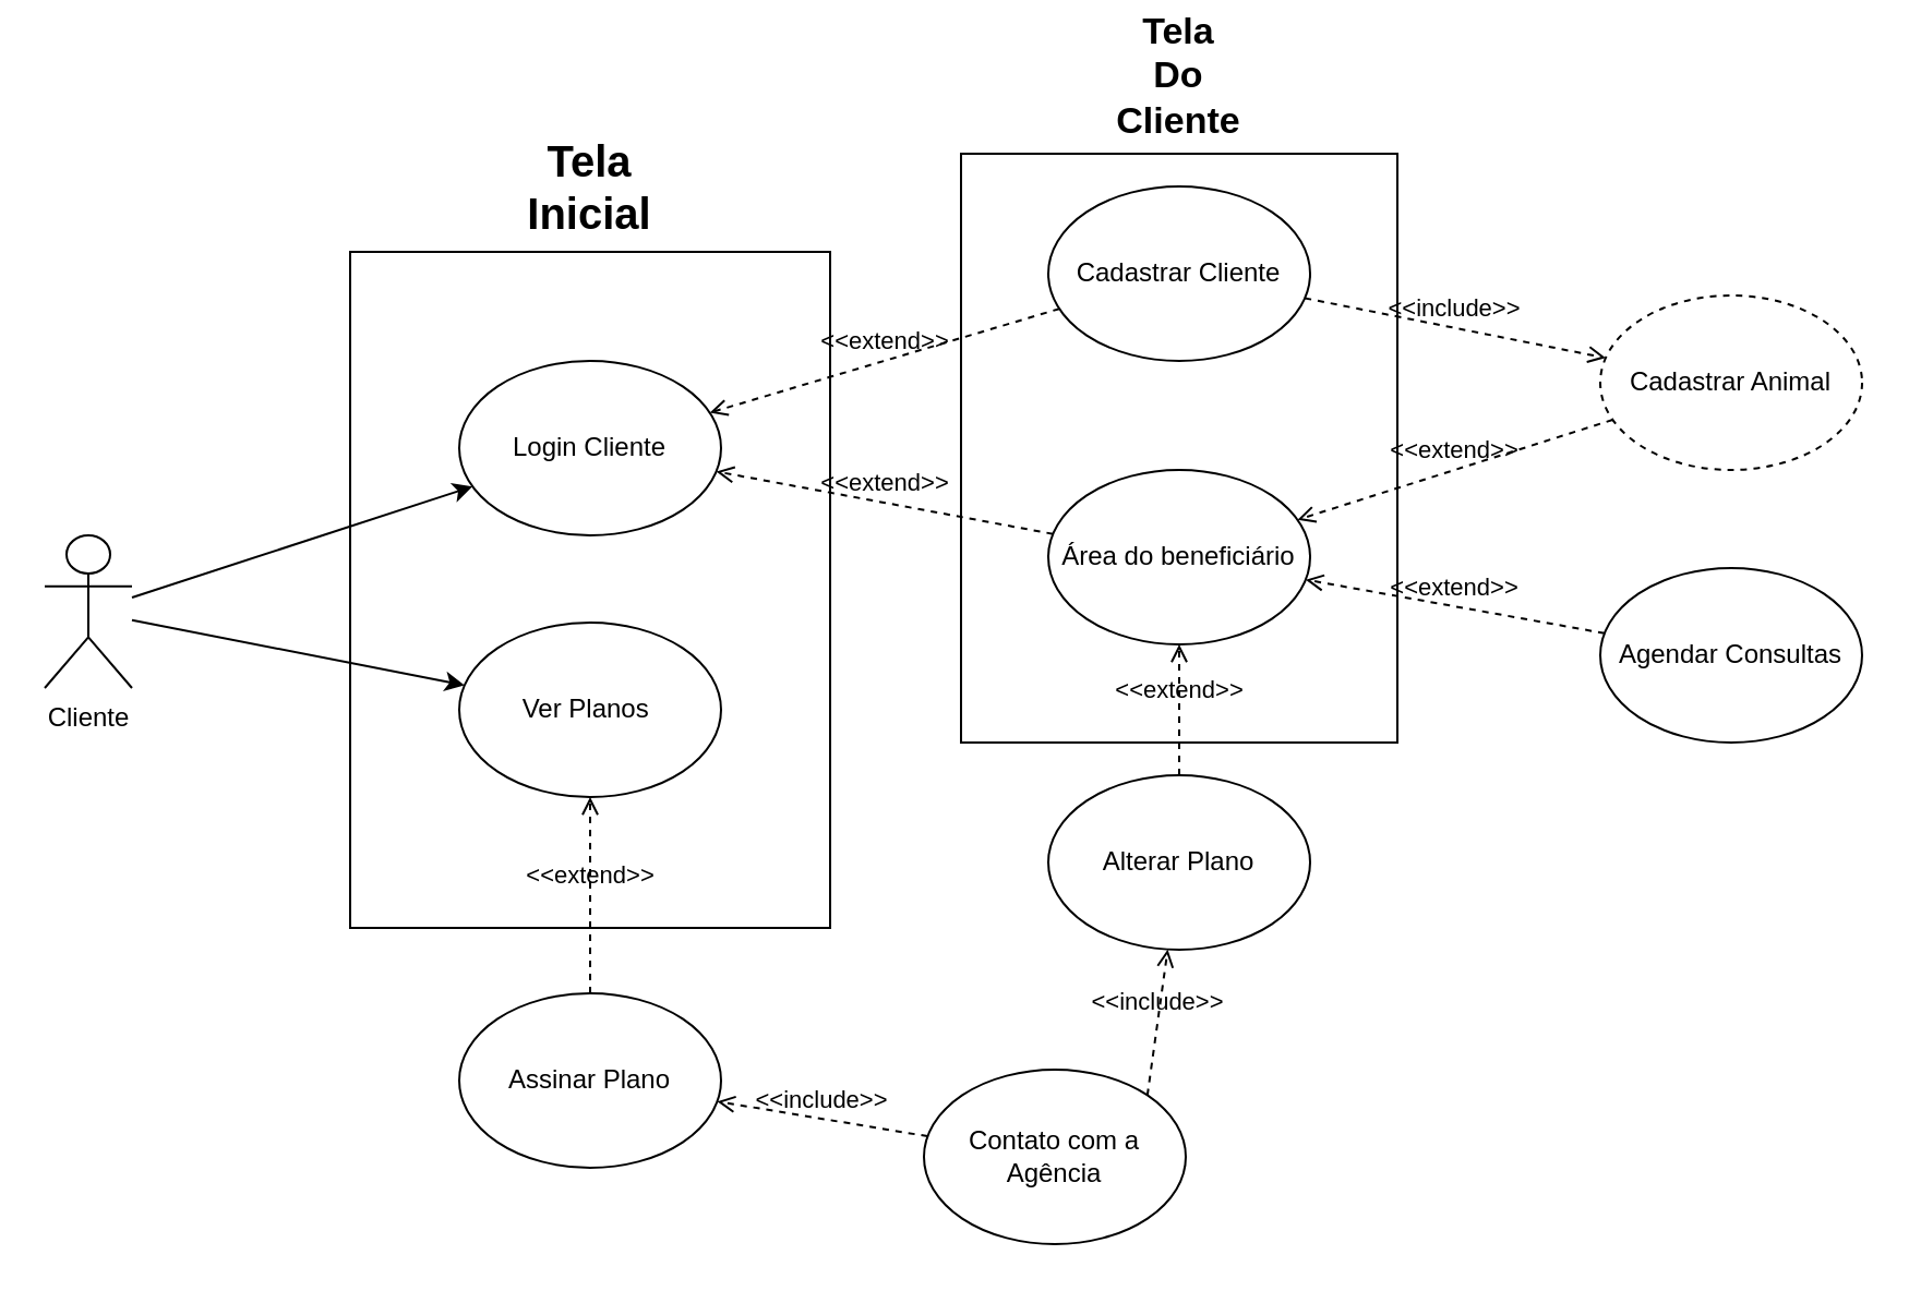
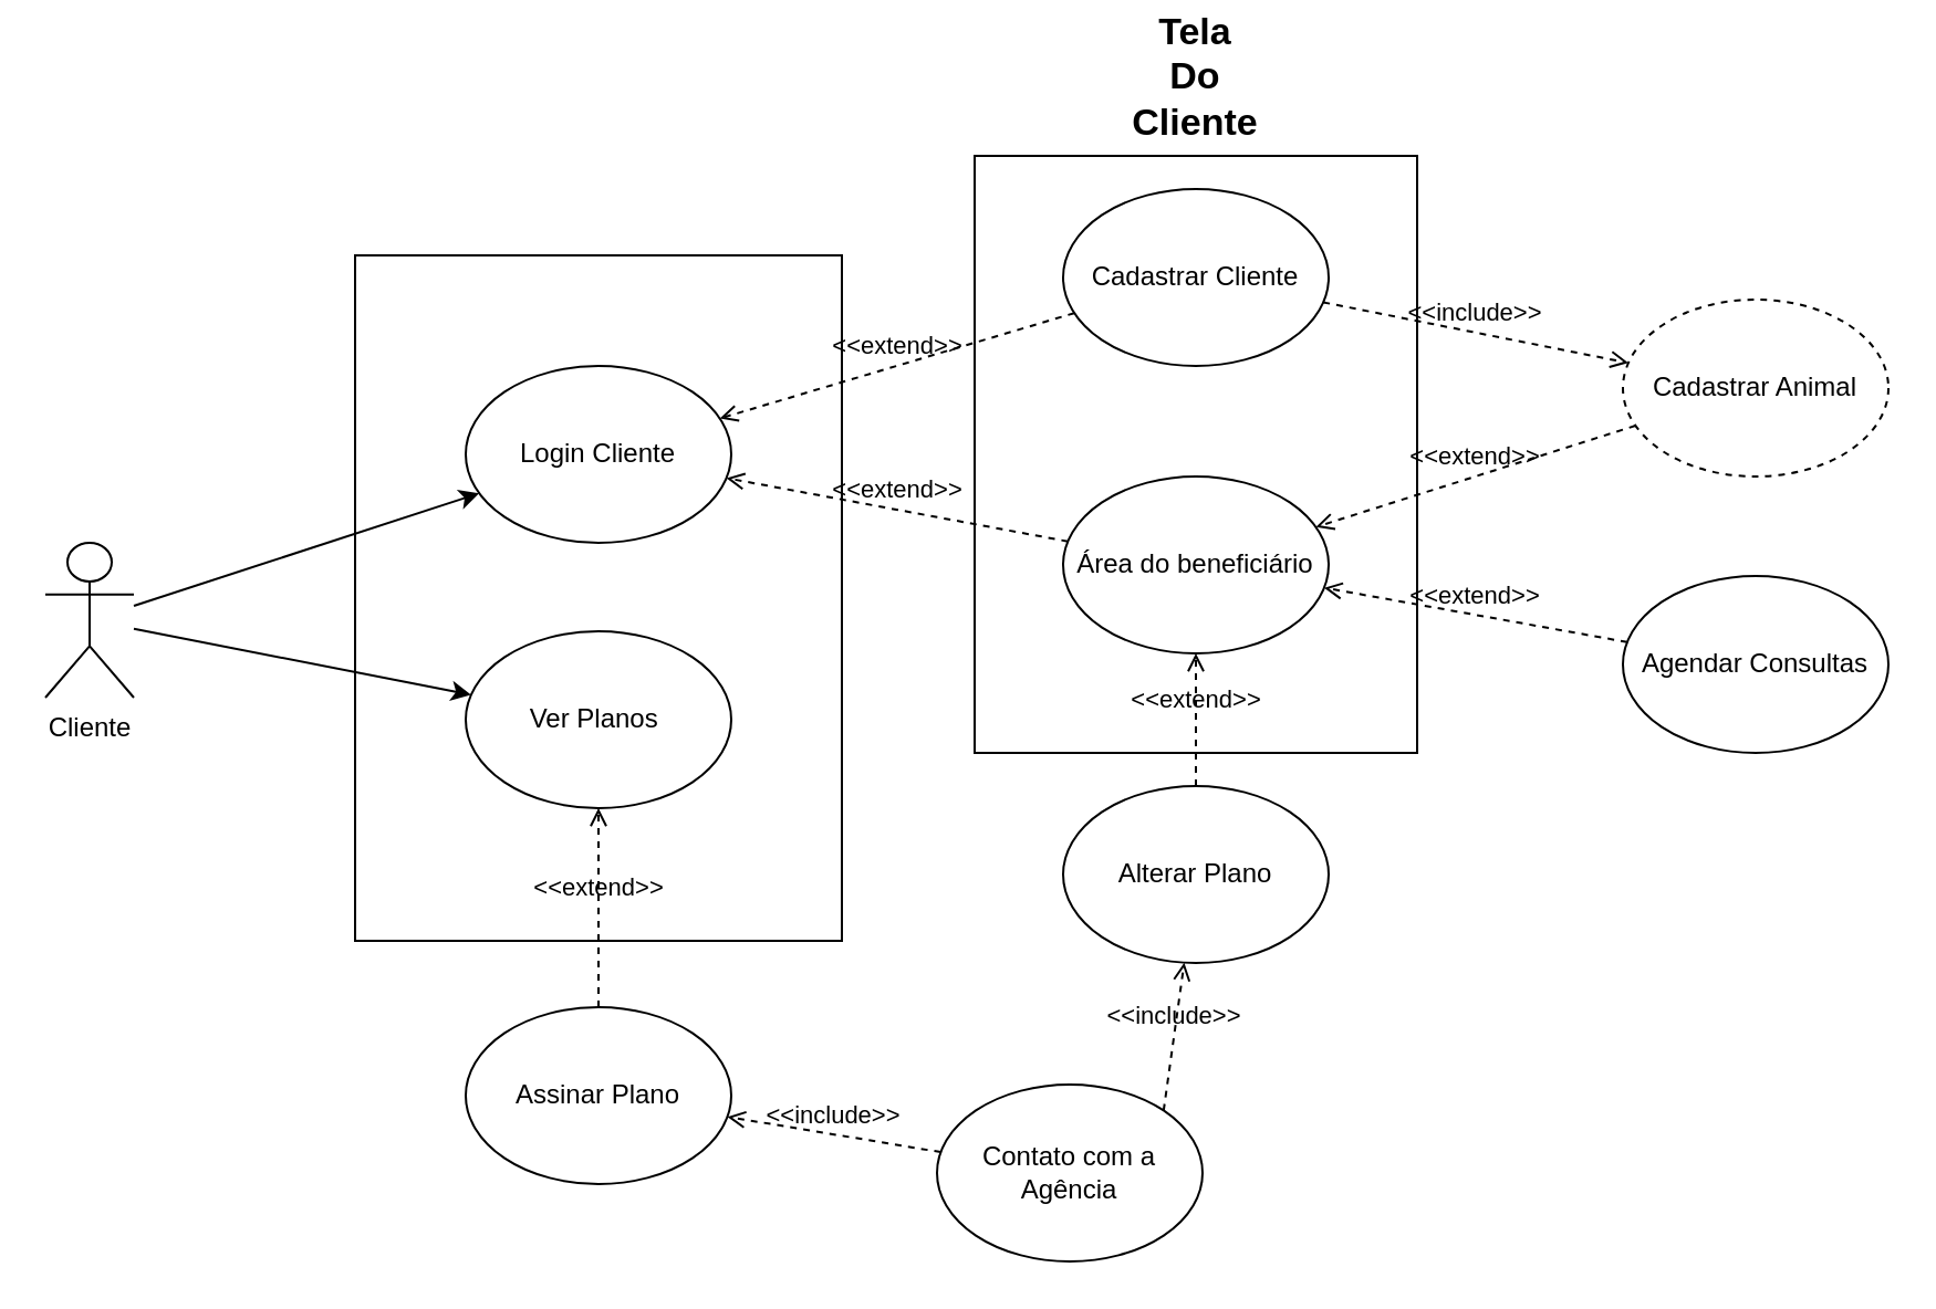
- <mxCell id="25" value="&lt;b&gt;&lt;font style=&quot;font-size: 20px;&quot;&gt;Tela Inicial&lt;/font&gt;&lt;/b&gt;" style="text;html=1;strokeColor=none;fillColor=none;align=center;verticalAlign=middle;whiteSpace=wrap;rounded=0;" vertex="1" parent="1"><mxGeometry x="225" y="70" width="90" height="30" as="geometry" /></mxCell>
